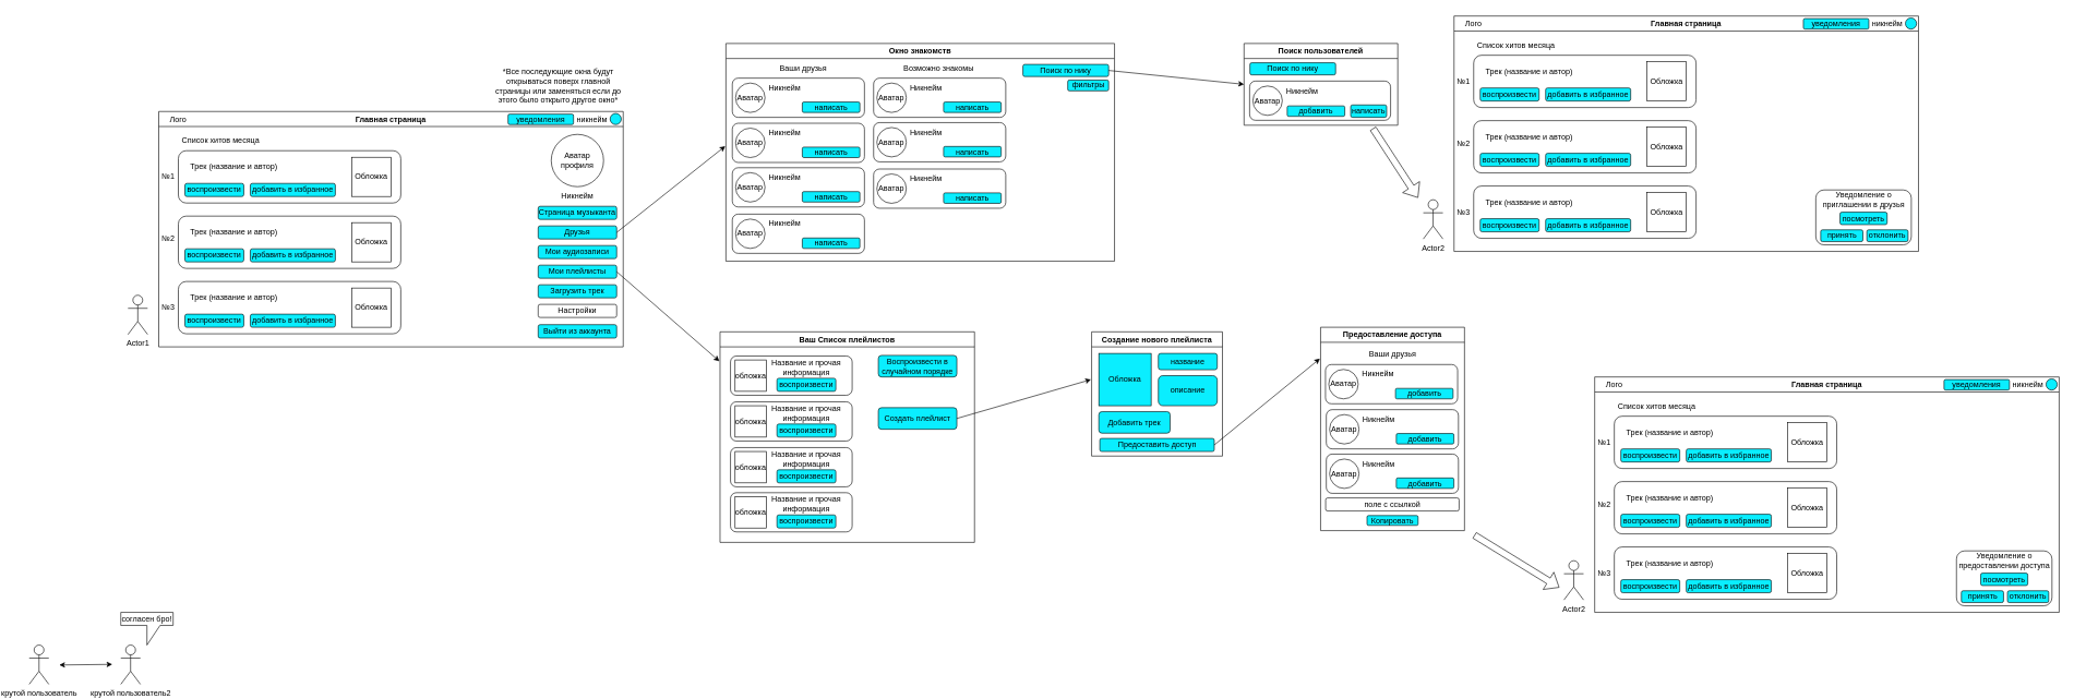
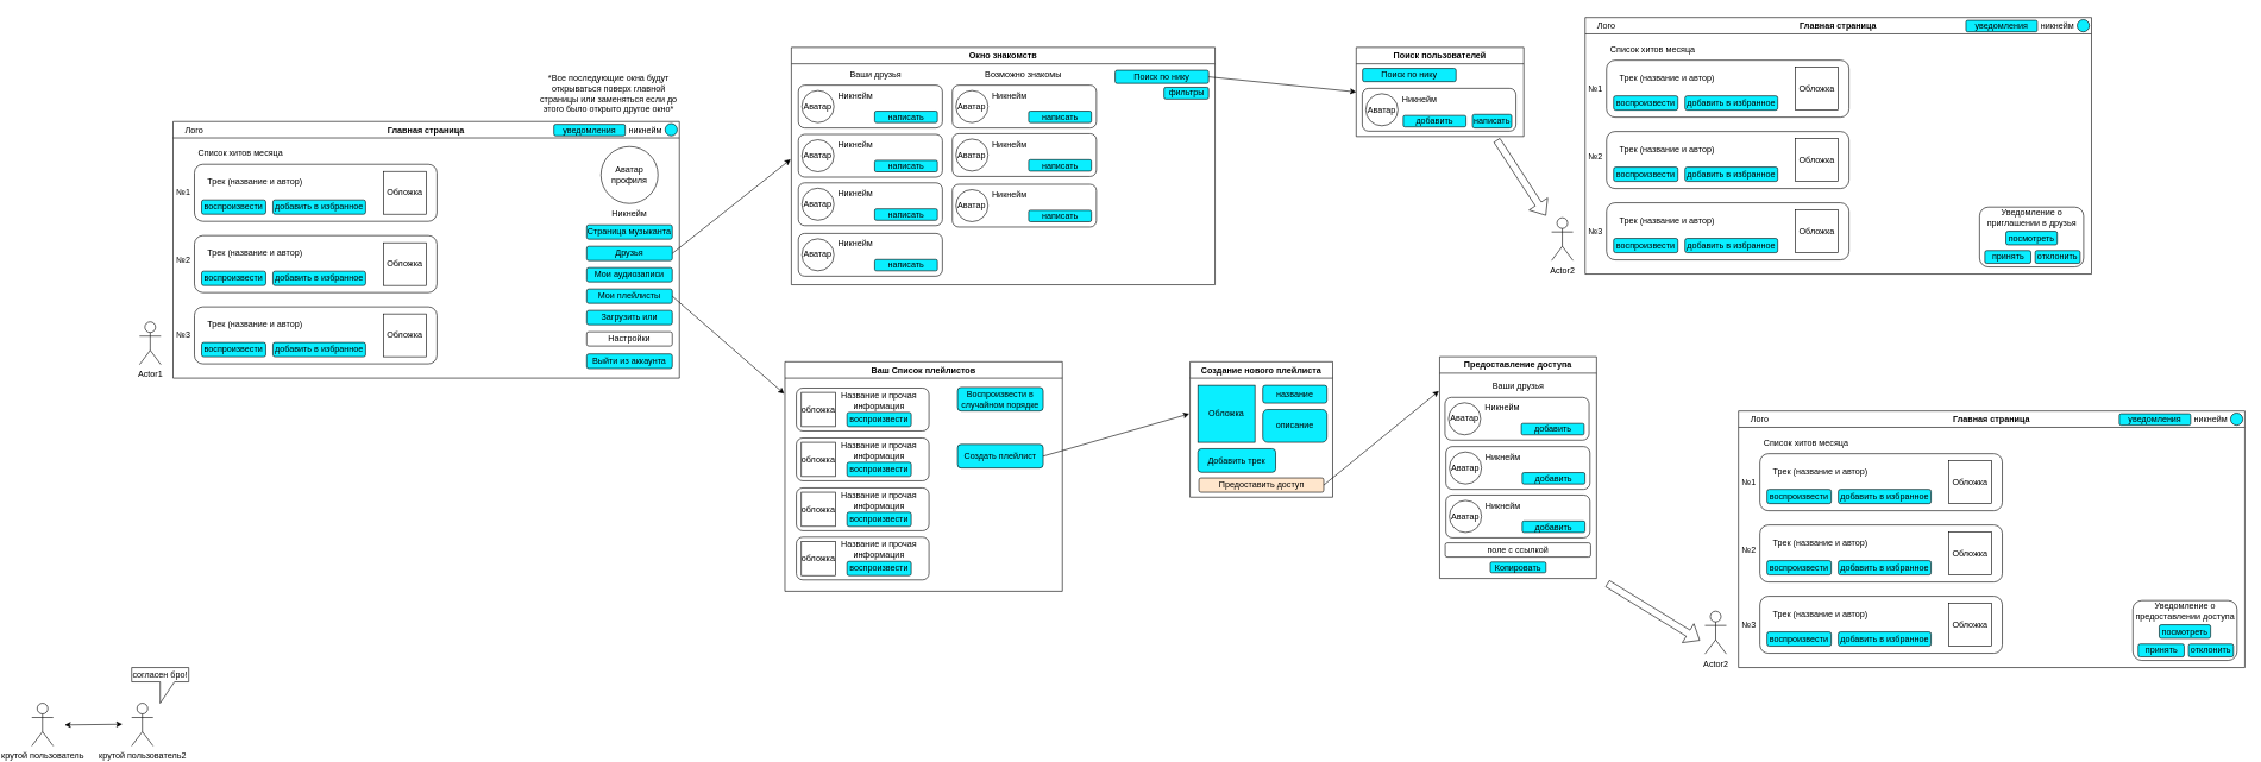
- <mxCell id="23" value="Загрузить трек" style="rounded=1;whiteSpace=wrap;html=1;fillColor=#0AEEFF;" vertex="1" parent="3"><mxGeometry x="580" y="265" width="120" height="20" as="geometry" /></mxCell>
+ <mxCell id="23" value="Загрузить или" style="rounded=1;whiteSpace=wrap;html=1;fillColor=#0AEEFF;" vertex="1" parent="3"><mxGeometry x="580" y="265" width="120" height="20" as="geometry" /></mxCell>
- <mxCell id="66" value="Предоставить доступ" style="rounded=1;whiteSpace=wrap;html=1;fillColor=#0AEEFF;" vertex="1" parent="61"><mxGeometry x="12.5" y="163" width="175" height="20" as="geometry" /></mxCell>
+ <mxCell id="66" value="Предоставить доступ" style="rounded=1;whiteSpace=wrap;html=1;fillColor=#ffe6cc;" vertex="1" parent="61"><mxGeometry x="12.5" y="163" width="175" height="20" as="geometry" /></mxCell>
